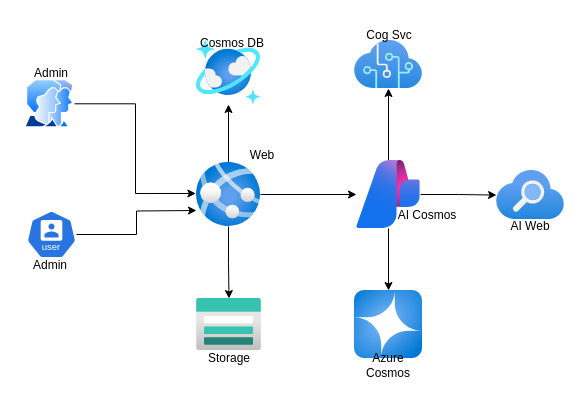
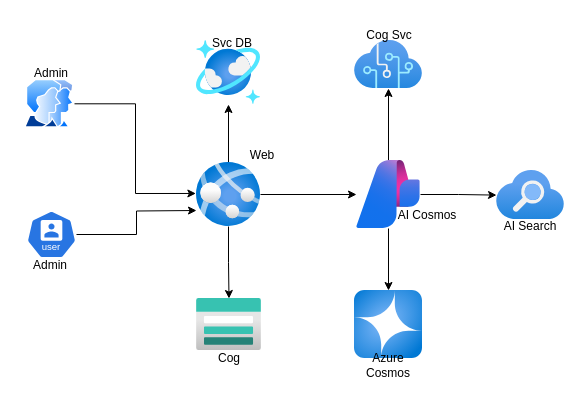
- <mxCell id="22" value="Cosmos DB" style="text;html=1;align=center;verticalAlign=middle;whiteSpace=wrap;rounded=0;" vertex="1" parent="1"><mxGeometry x="197" y="28" width="70" height="30" as="geometry" /></mxCell>
+ <mxCell id="22" value="Svc DB" style="text;html=1;align=center;verticalAlign=middle;whiteSpace=wrap;rounded=0;" vertex="1" parent="1"><mxGeometry x="197" y="28" width="70" height="30" as="geometry" /></mxCell>
- <mxCell id="27" value="AI Web" style="text;html=1;align=center;verticalAlign=middle;whiteSpace=wrap;rounded=0;" vertex="1" parent="1"><mxGeometry x="495" y="211" width="70" height="30" as="geometry" /></mxCell>
+ <mxCell id="27" value="AI Search" style="text;html=1;align=center;verticalAlign=middle;whiteSpace=wrap;rounded=0;" vertex="1" parent="1"><mxGeometry x="495" y="211" width="70" height="30" as="geometry" /></mxCell>
- <mxCell id="23" value="Storage" style="text;html=1;align=center;verticalAlign=middle;whiteSpace=wrap;rounded=0;" vertex="1" parent="1"><mxGeometry x="194" y="343" width="70" height="30" as="geometry" /></mxCell>
+ <mxCell id="23" value="Cog" style="text;html=1;align=center;verticalAlign=middle;whiteSpace=wrap;rounded=0;" vertex="1" parent="1"><mxGeometry x="194" y="343" width="70" height="30" as="geometry" /></mxCell>
